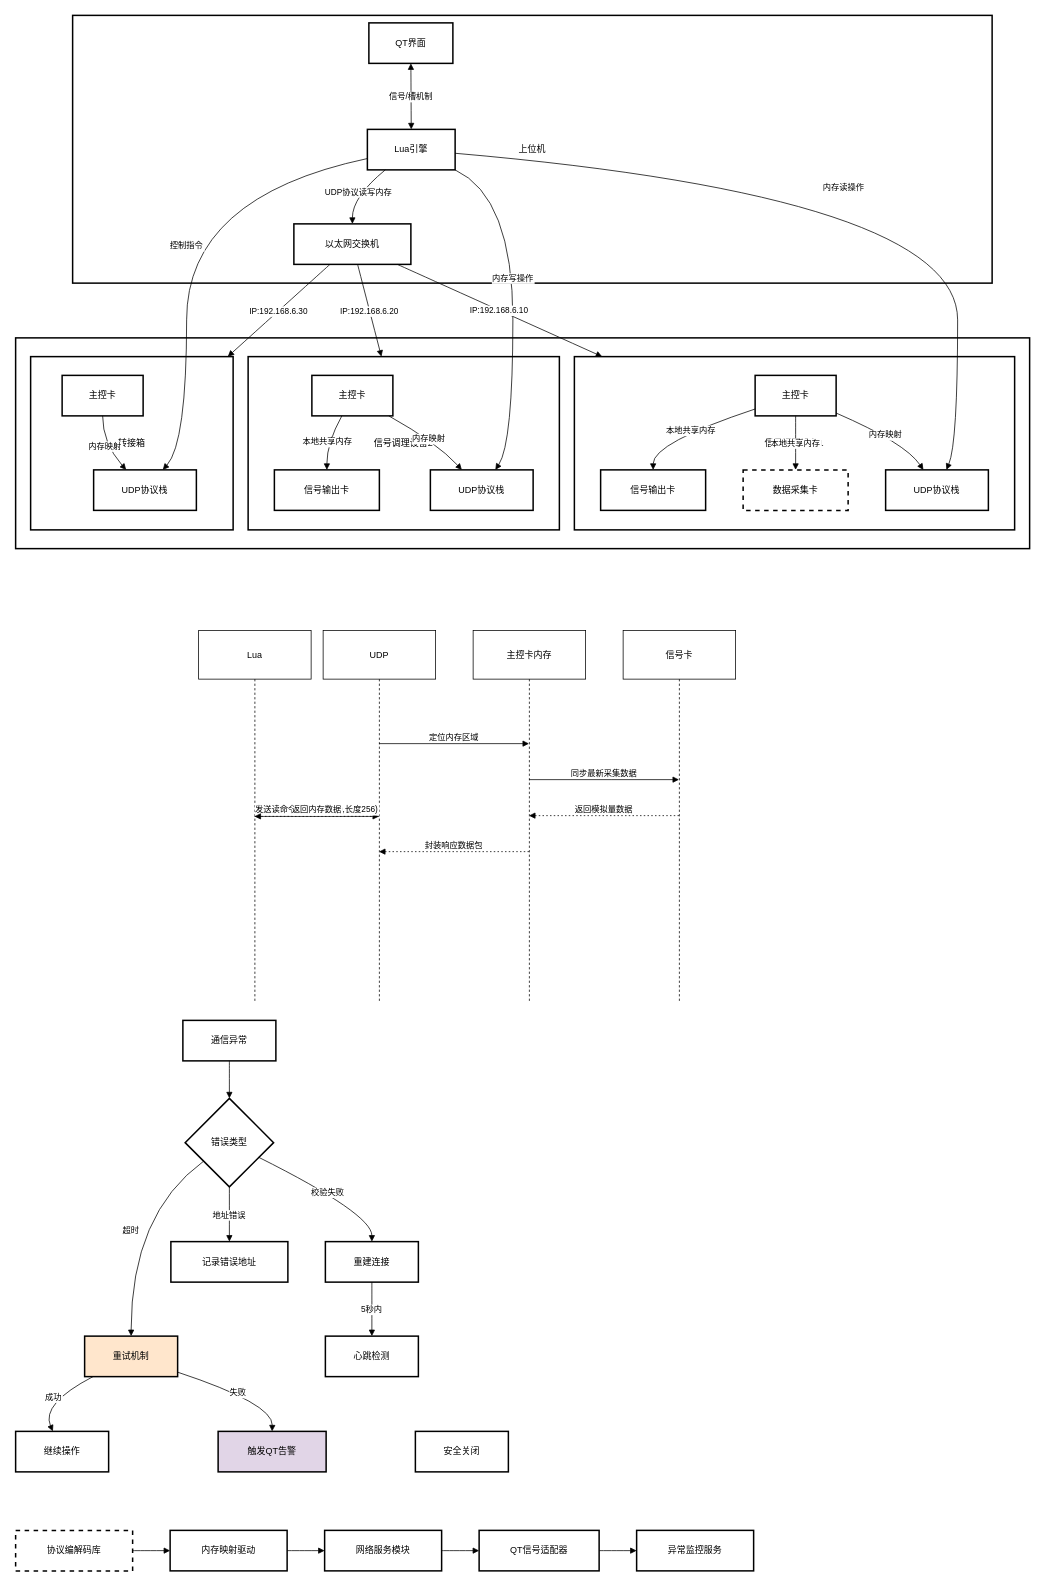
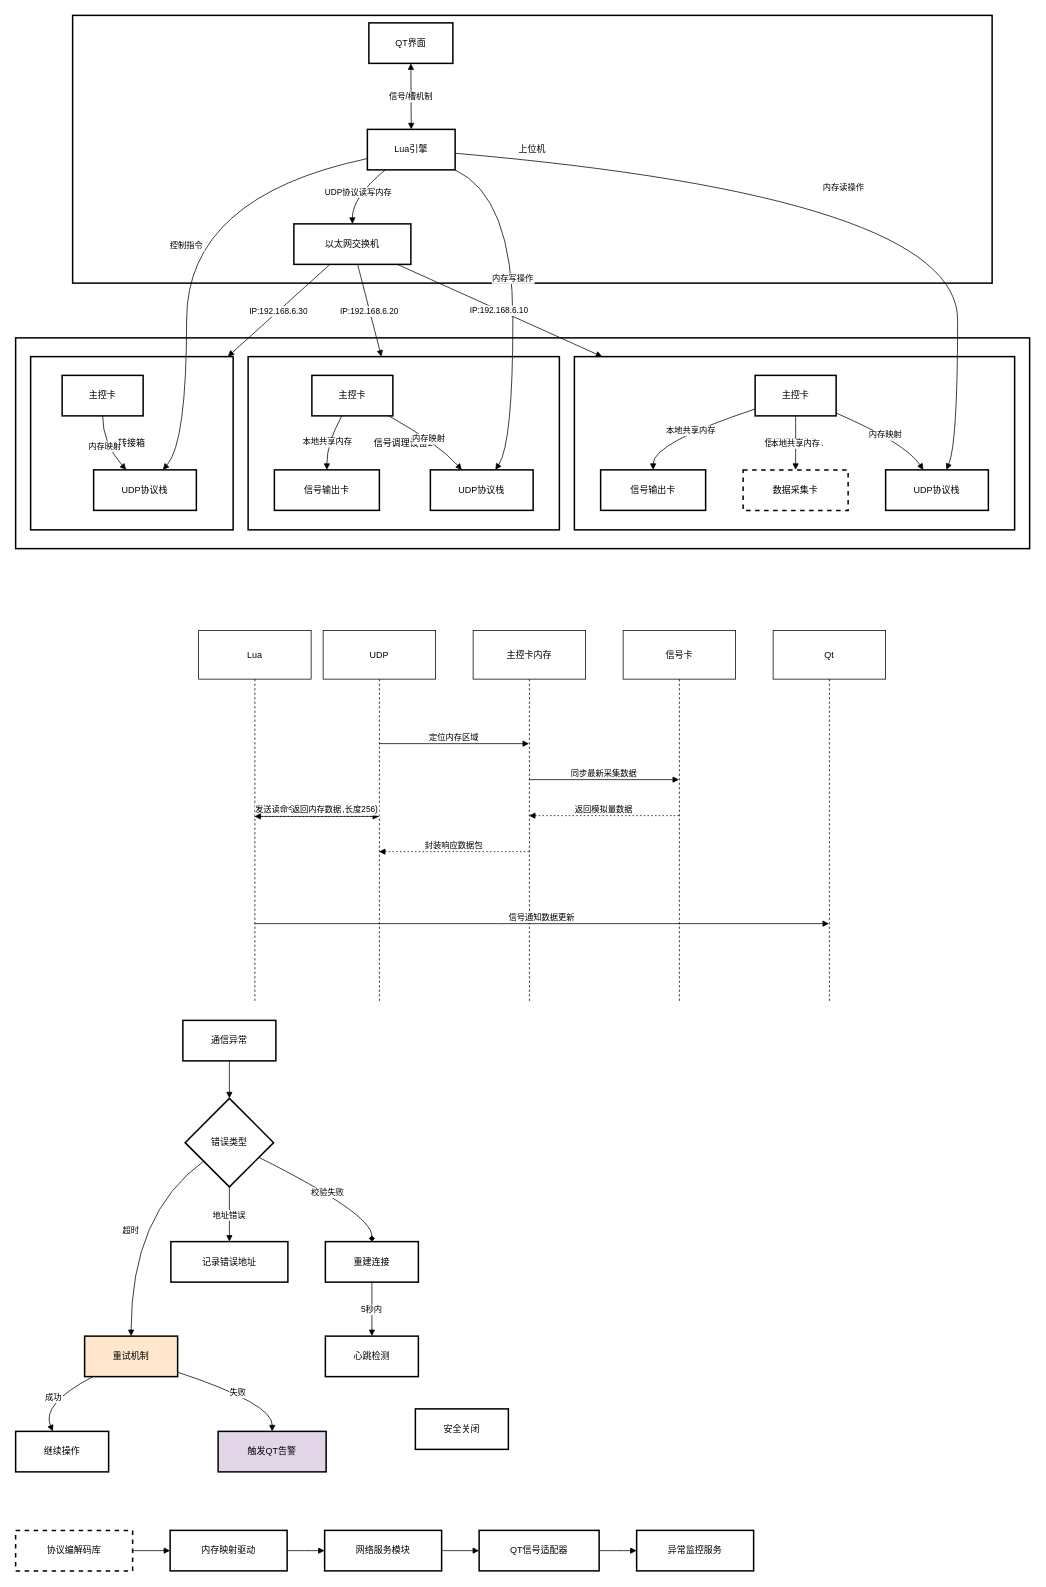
+ <mxCell id="37" value="Qt" style="shape=umlLifeline;perimeter=lifelinePerimeter;whiteSpace=wrap;container=1;dropTarget=0;collapsible=0;recursiveResize=0;outlineConnect=0;portConstraint=eastwest;newEdgeStyle={&quot;edgeStyle&quot;:&quot;elbowEdgeStyle&quot;,&quot;elbow&quot;:&quot;vertical&quot;,&quot;curved&quot;:0,&quot;rounded&quot;:0};size=65;" vertex="1" parent="1"><mxGeometry x="1030" y="840" width="150" height="496" as="geometry" /></mxCell>
+ <mxCell id="44" value="信号通知数据更新" style="verticalAlign=bottom;edgeStyle=elbowEdgeStyle;elbow=vertical;curved=0;rounded=0;endArrow=block;" edge="1" parent="1" source="33" target="37"><mxGeometry relative="1" as="geometry"><Array as="points"><mxPoint x="661" y="1231" /></Array></mxGeometry></mxCell>
- <mxCell id="56" value="校验失败" style="curved=1;startArrow=none;endArrow=block;exitX=1;exitY=0.75;entryX=0.5;entryY=-0.01;rounded=0;" edge="1" parent="1" source="46" target="48"><mxGeometry relative="1" as="geometry"><Array as="points"><mxPoint x="495" y="1618" /></Array></mxGeometry></mxCell>
+ <mxCell id="56" value="校验失败" style="curved=1;startArrow=none;endArrow=diamond;exitX=1;exitY=0.75;entryX=0.5;entryY=-0.01;rounded=0;" edge="1" parent="1" source="46" target="48"><mxGeometry relative="1" as="geometry"><Array as="points"><mxPoint x="495" y="1618" /></Array></mxGeometry></mxCell>
- <mxCell id="53" value="安全关闭" style="whiteSpace=wrap;strokeWidth=2;" vertex="1" parent="1"><mxGeometry x="553" y="1908" width="124" height="54" as="geometry" /></mxCell>
+ <mxCell id="53" value="安全关闭" style="whiteSpace=wrap;strokeWidth=2;" vertex="1" parent="1"><mxGeometry x="553" y="1878" width="124" height="54" as="geometry" /></mxCell>
